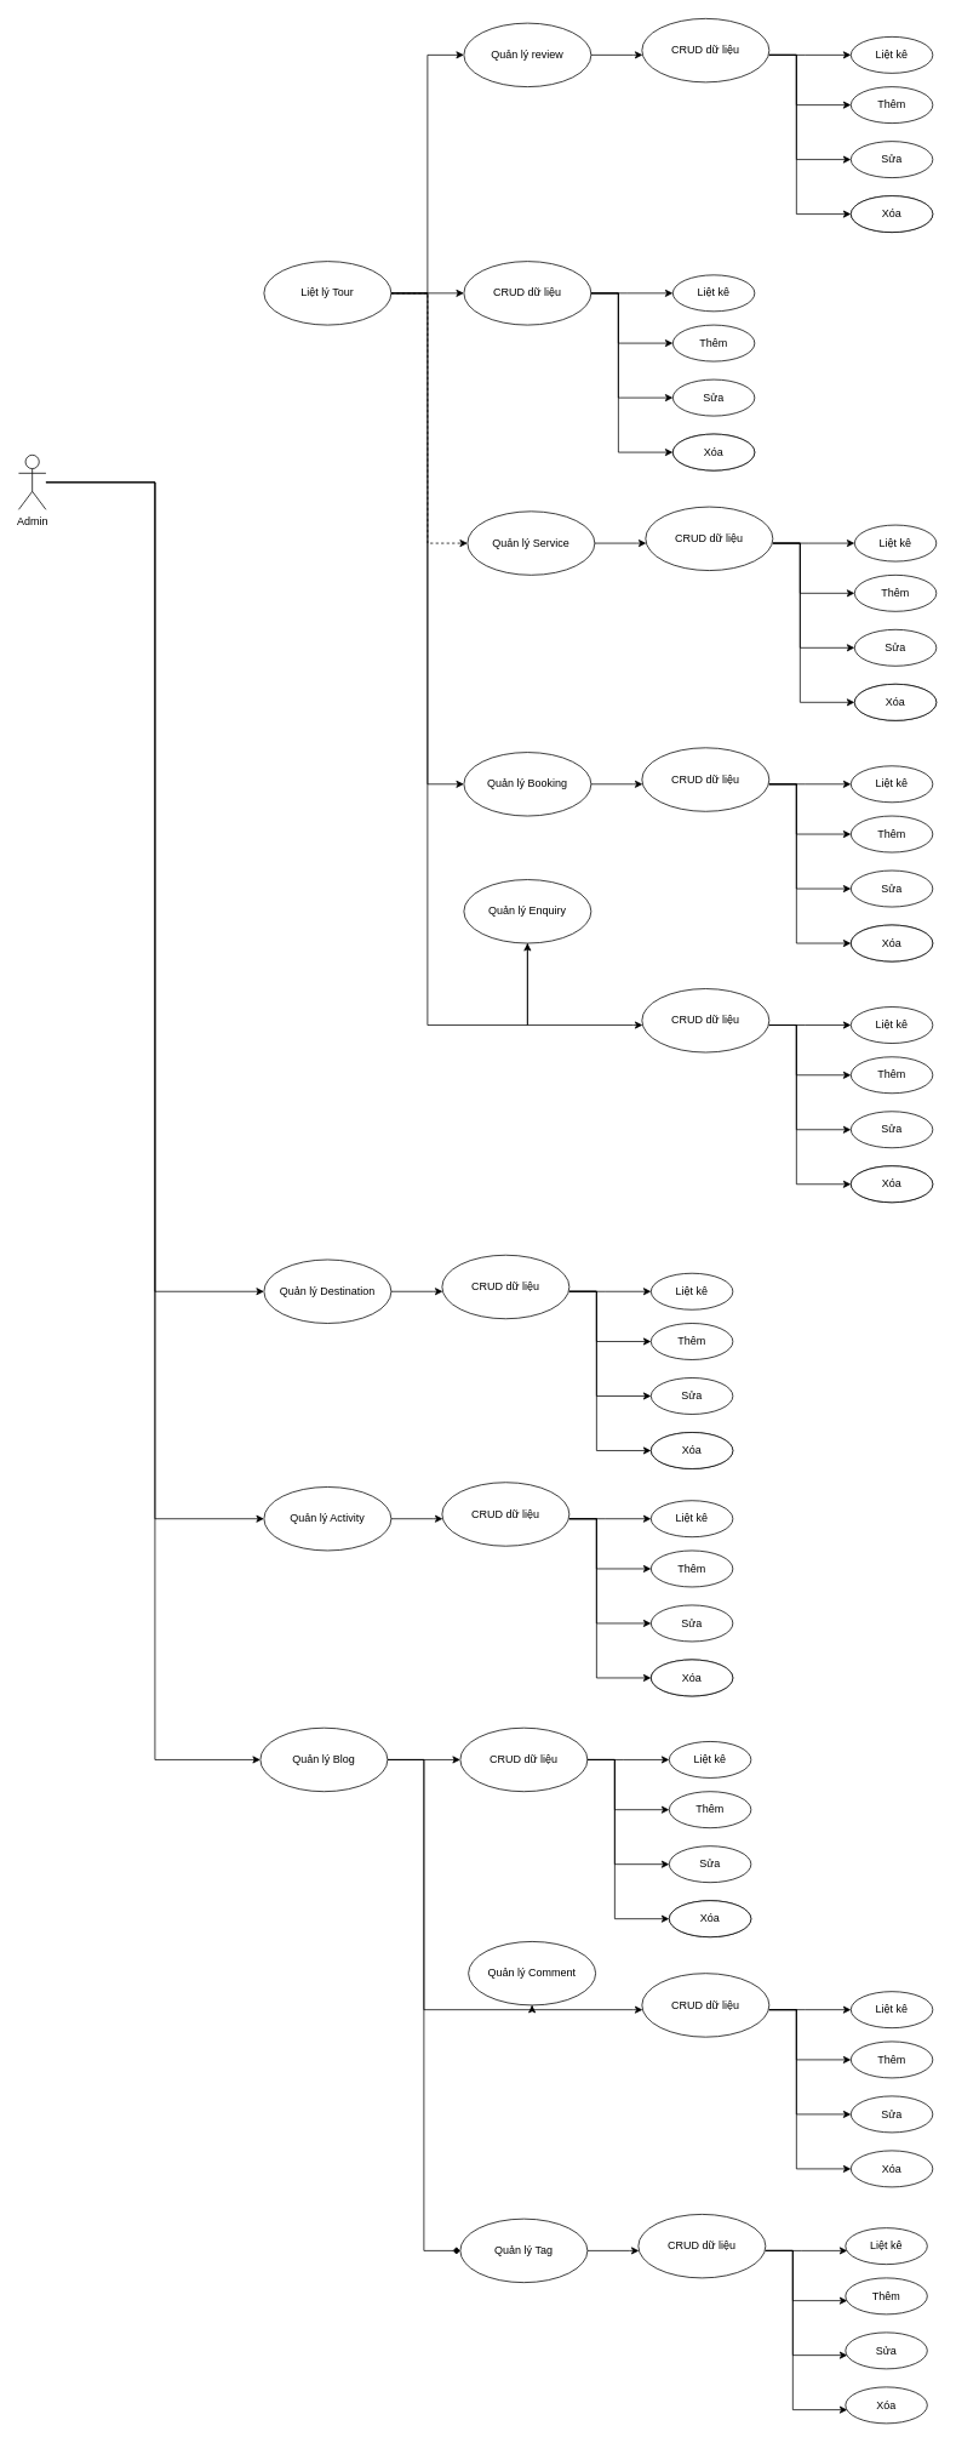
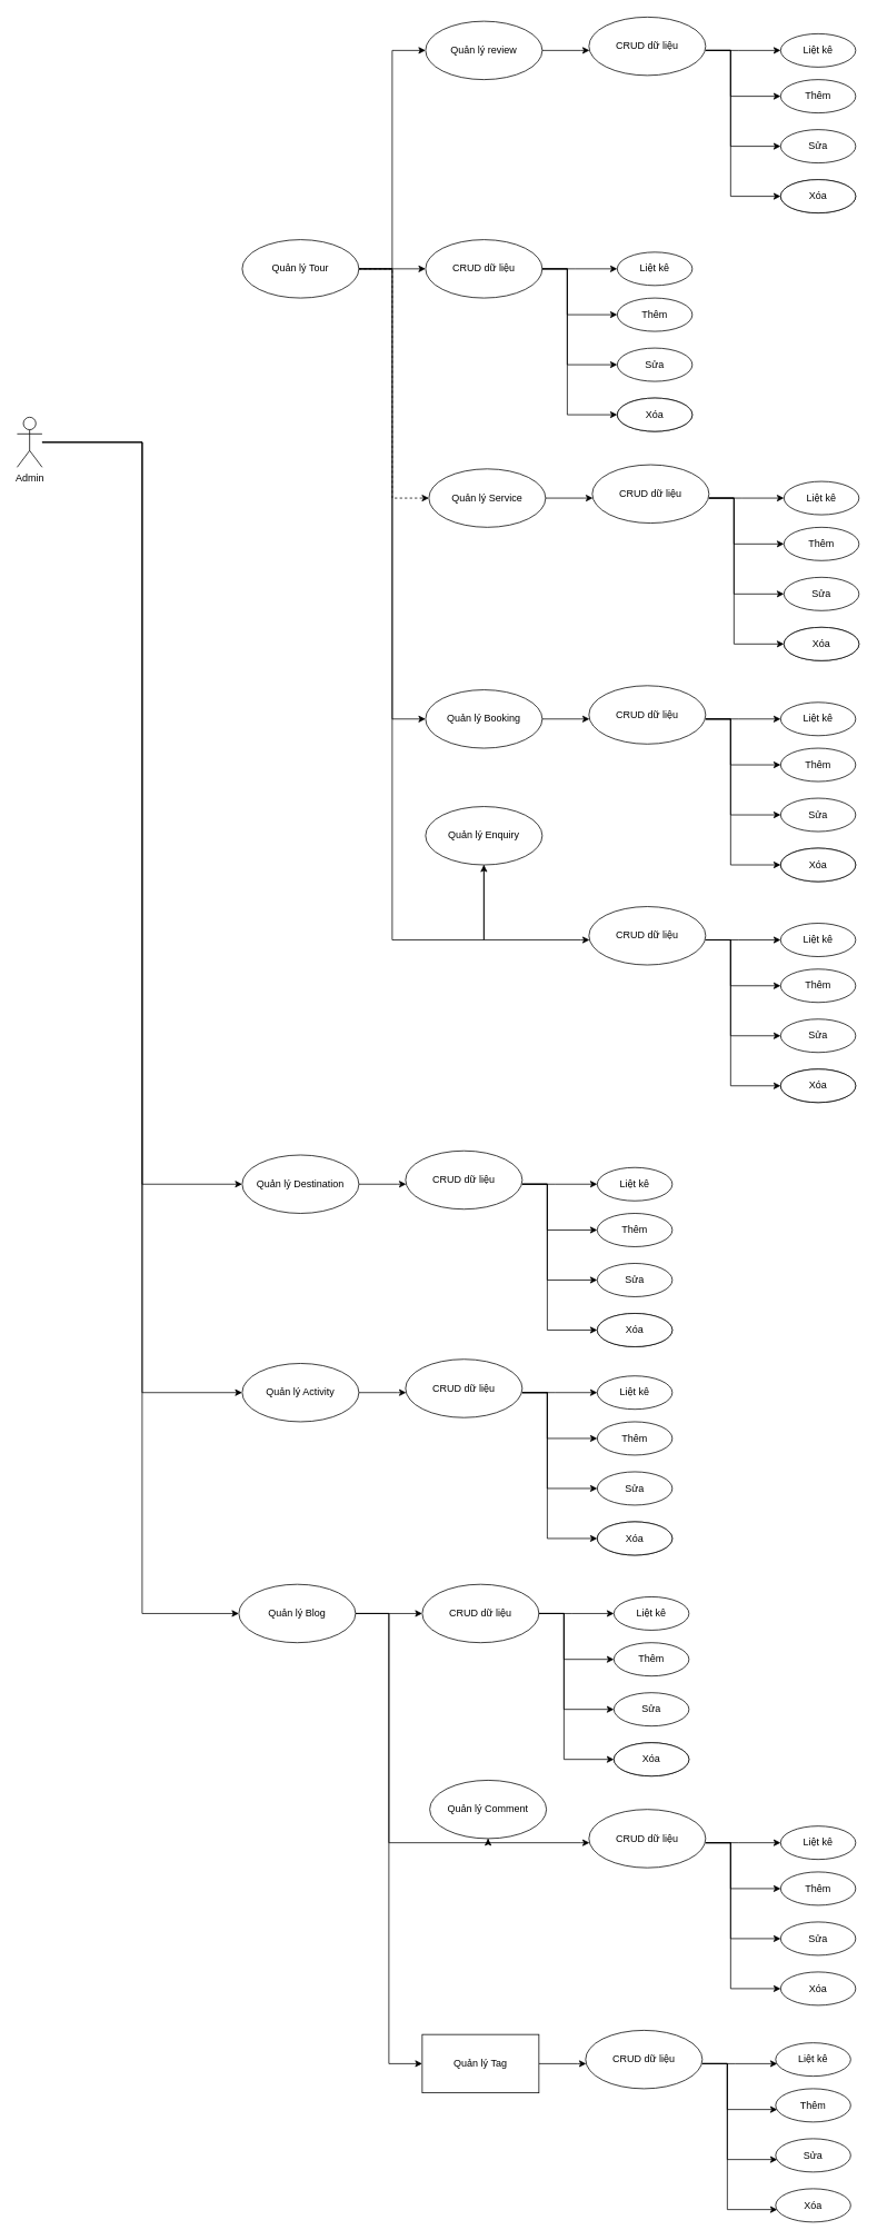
- <mxCell id="11" value="Liệt lý Tour" style="ellipse;whiteSpace=wrap;html=1;" vertex="1" parent="1"><mxGeometry x="290" y="287" width="140" height="70" as="geometry" /></mxCell>
+ <mxCell id="11" value="Quản lý Tour" style="ellipse;whiteSpace=wrap;html=1;" vertex="1" parent="1"><mxGeometry x="290" y="287" width="140" height="70" as="geometry" /></mxCell>
- <mxCell id="84" style="edgeStyle=orthogonalEdgeStyle;rounded=0;orthogonalLoop=1;jettySize=auto;html=1;endArrow=diamond;" edge="1" parent="1" source="85" target="104"><mxGeometry relative="1" as="geometry"><Array as="points"><mxPoint x="466" y="1935" /><mxPoint x="466" y="2475" /></Array></mxGeometry></mxCell>
+ <mxCell id="84" style="edgeStyle=orthogonalEdgeStyle;rounded=0;orthogonalLoop=1;jettySize=auto;html=1;" edge="1" parent="1" source="85" target="104"><mxGeometry relative="1" as="geometry"><Array as="points"><mxPoint x="466" y="1935" /><mxPoint x="466" y="2475" /></Array></mxGeometry></mxCell>
- <mxCell id="104" value="Quản lý Tag" style="ellipse;whiteSpace=wrap;html=1;" vertex="1" parent="1"><mxGeometry x="506" y="2440" width="140" height="70" as="geometry" /></mxCell>
+ <mxCell id="104" value="Quản lý Tag" style="whiteSpace=wrap;html=1;rounded=0;" vertex="1" parent="1"><mxGeometry x="506" y="2440" width="140" height="70" as="geometry" /></mxCell>
